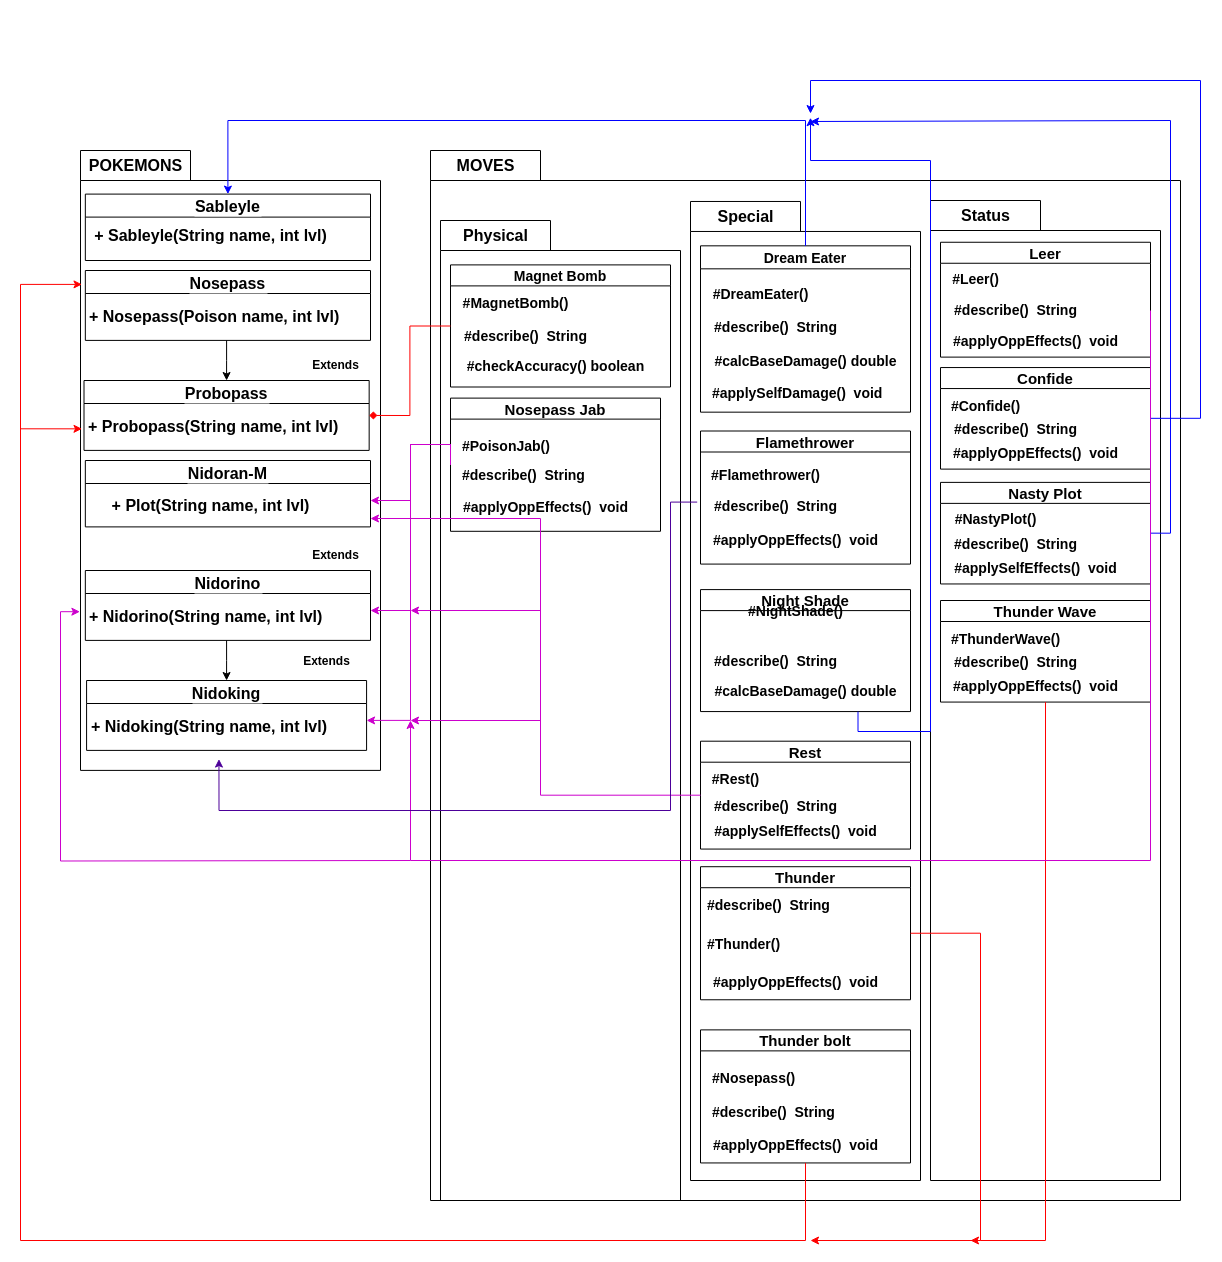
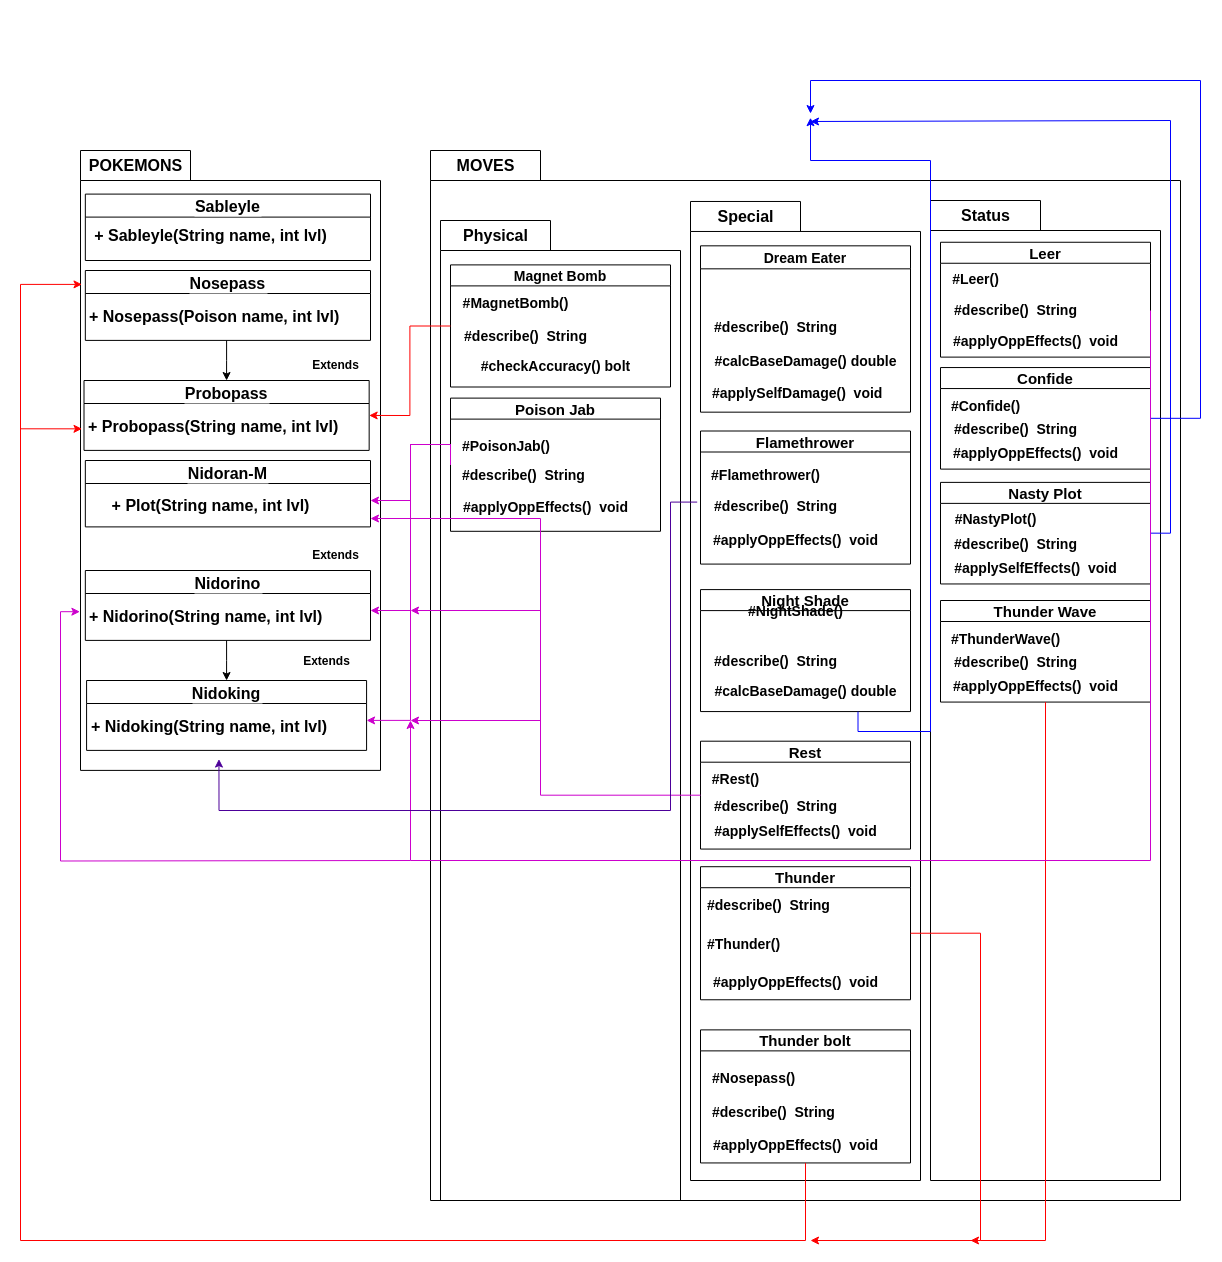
- <mxCell id="80" style="edgeStyle=orthogonalEdgeStyle;rounded=0;orthogonalLoop=1;jettySize=auto;html=1;exitX=0.5;exitY=0;exitDx=0;exitDy=0;entryX=0.5;entryY=0;entryDx=0;entryDy=0;strokeColor=#0000FF;" parent="1" source="27" target="4" edge="1"><mxGeometry relative="1" as="geometry"><Array as="points"><mxPoint x="805" y="60" /><mxPoint x="227" y="60" /></Array></mxGeometry></mxCell>
- <mxCell id="28" value="&lt;b style=&quot;font-size: 14px;&quot;&gt;#DreamEater()&lt;/b&gt;" style="text;html=1;align=center;verticalAlign=middle;resizable=0;points=[];autosize=1;strokeColor=none;fillColor=none;fontSize=14;fontColor=default;" parent="27" vertex="1"><mxGeometry y="33.271" width="120" height="30" as="geometry" /></mxCell>
- <mxCell id="55" value="&lt;b style=&quot;color: rgb(0, 0, 0); font-size: 14px; text-align: left;&quot;&gt;#checkAccuracy() boolean&lt;/b&gt;" style="text;html=1;align=center;verticalAlign=middle;resizable=0;points=[];autosize=1;strokeColor=none;fillColor=none;fontSize=15;fontColor=#FFFFFF;" parent="54" vertex="1"><mxGeometry x="5" y="85.499" width="200" height="30" as="geometry" /></mxCell>
+ <mxCell id="55" value="&lt;b style=&quot;color: rgb(0, 0, 0); font-size: 14px; text-align: left;&quot;&gt;#checkAccuracy() bolt&lt;/b&gt;" style="text;html=1;align=center;verticalAlign=middle;resizable=0;points=[];autosize=1;strokeColor=none;fillColor=none;fontSize=15;fontColor=#FFFFFF;" parent="54" vertex="1"><mxGeometry x="5" y="85.499" width="200" height="30" as="geometry" /></mxCell>
- <mxCell id="58" value="Nosepass Jab" style="swimlane;fontSize=15;fillColor=none;startSize=21;" parent="52" vertex="1"><mxGeometry x="10" y="177.606" width="210" height="133.205" as="geometry" /></mxCell>
+ <mxCell id="58" value="Poison Jab" style="swimlane;fontSize=15;fillColor=none;startSize=21;" parent="52" vertex="1"><mxGeometry x="10" y="177.606" width="210" height="133.205" as="geometry" /></mxCell>
- <mxCell id="87" value="" style="edgeStyle=orthogonalEdgeStyle;rounded=0;orthogonalLoop=1;jettySize=auto;html=1;strokeColor=#FF0000;entryX=1;entryY=0.5;entryDx=0;entryDy=0;endArrow=diamond;" parent="1" source="54" target="9" edge="1"><mxGeometry relative="1" as="geometry" /></mxCell>
+ <mxCell id="87" value="" style="edgeStyle=orthogonalEdgeStyle;rounded=0;orthogonalLoop=1;jettySize=auto;html=1;strokeColor=#FF0000;entryX=1;entryY=0.5;entryDx=0;entryDy=0;" parent="1" source="54" target="9" edge="1"><mxGeometry relative="1" as="geometry" /></mxCell>
